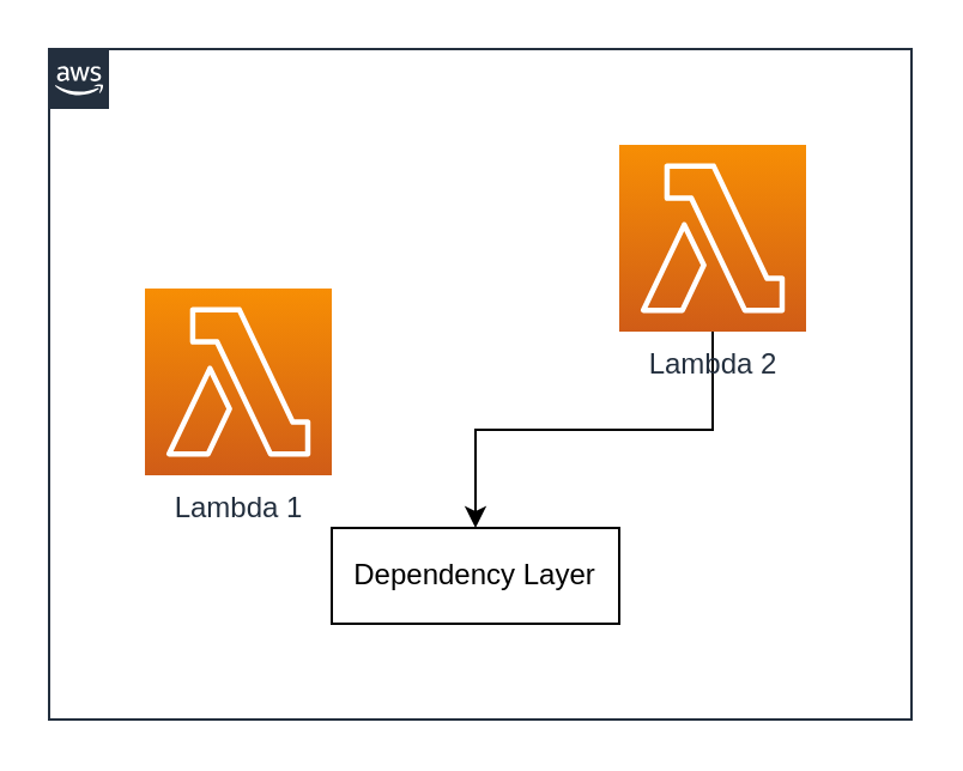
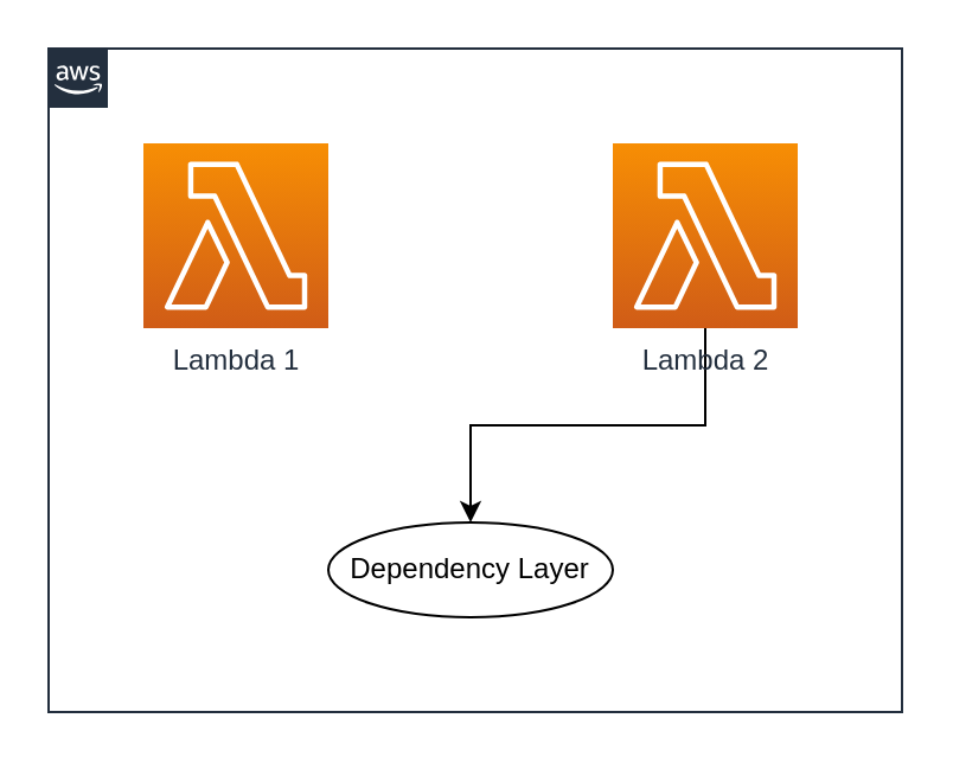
- <mxCell id="2" value="Lambda 1" style="sketch=0;points=[[0,0,0],[0.25,0,0],[0.5,0,0],[0.75,0,0],[1,0,0],[0,1,0],[0.25,1,0],[0.5,1,0],[0.75,1,0],[1,1,0],[0,0.25,0],[0,0.5,0],[0,0.75,0],[1,0.25,0],[1,0.5,0],[1,0.75,0]];outlineConnect=0;fontColor=#232F3E;gradientColor=#F78E04;gradientDirection=north;fillColor=#D05C17;strokeColor=#ffffff;dashed=0;verticalLabelPosition=bottom;verticalAlign=top;align=center;html=1;fontSize=12;fontStyle=0;aspect=fixed;shape=mxgraph.aws4.resourceIcon;resIcon=mxgraph.aws4.lambda;" vertex="1" parent="1"><mxGeometry x="60" y="120" width="78" height="78" as="geometry" /></mxCell>
+ <mxCell id="2" value="Lambda 1" style="sketch=0;points=[[0,0,0],[0.25,0,0],[0.5,0,0],[0.75,0,0],[1,0,0],[0,1,0],[0.25,1,0],[0.5,1,0],[0.75,1,0],[1,1,0],[0,0.25,0],[0,0.5,0],[0,0.75,0],[1,0.25,0],[1,0.5,0],[1,0.75,0]];outlineConnect=0;fontColor=#232F3E;gradientColor=#F78E04;gradientDirection=north;fillColor=#D05C17;strokeColor=#ffffff;dashed=0;verticalLabelPosition=bottom;verticalAlign=top;align=center;html=1;fontSize=12;fontStyle=0;aspect=fixed;shape=mxgraph.aws4.resourceIcon;resIcon=mxgraph.aws4.lambda;" vertex="1" parent="1"><mxGeometry x="60" y="60" width="78" height="78" as="geometry" /></mxCell>
- <mxCell id="5" value="Dependency Layer" style="rounded=0;whiteSpace=wrap;html=1;" vertex="1" parent="1"><mxGeometry x="138" y="220" width="120" height="40" as="geometry" /></mxCell>
+ <mxCell id="5" value="Dependency Layer" style="ellipse;whiteSpace=wrap;html=1;" vertex="1" parent="1"><mxGeometry x="138" y="220" width="120" height="40" as="geometry" /></mxCell>
